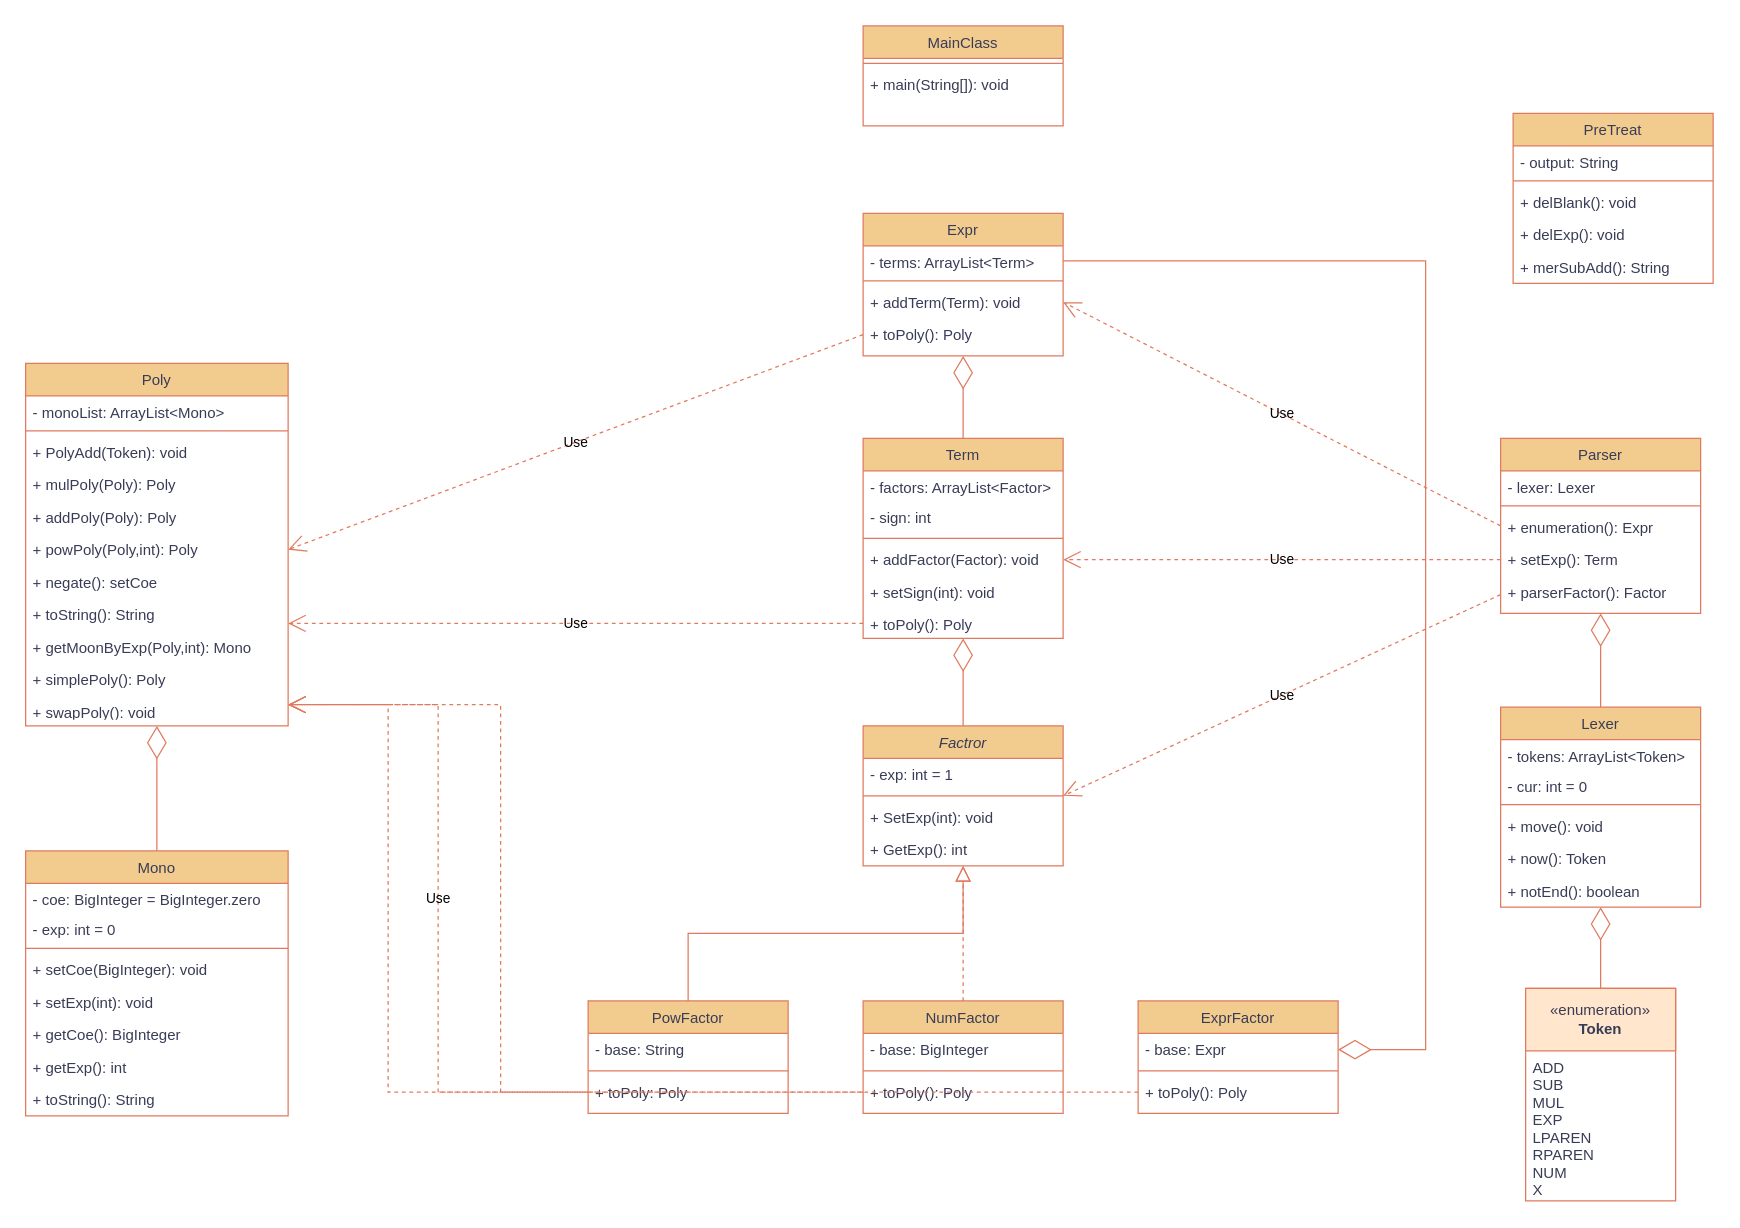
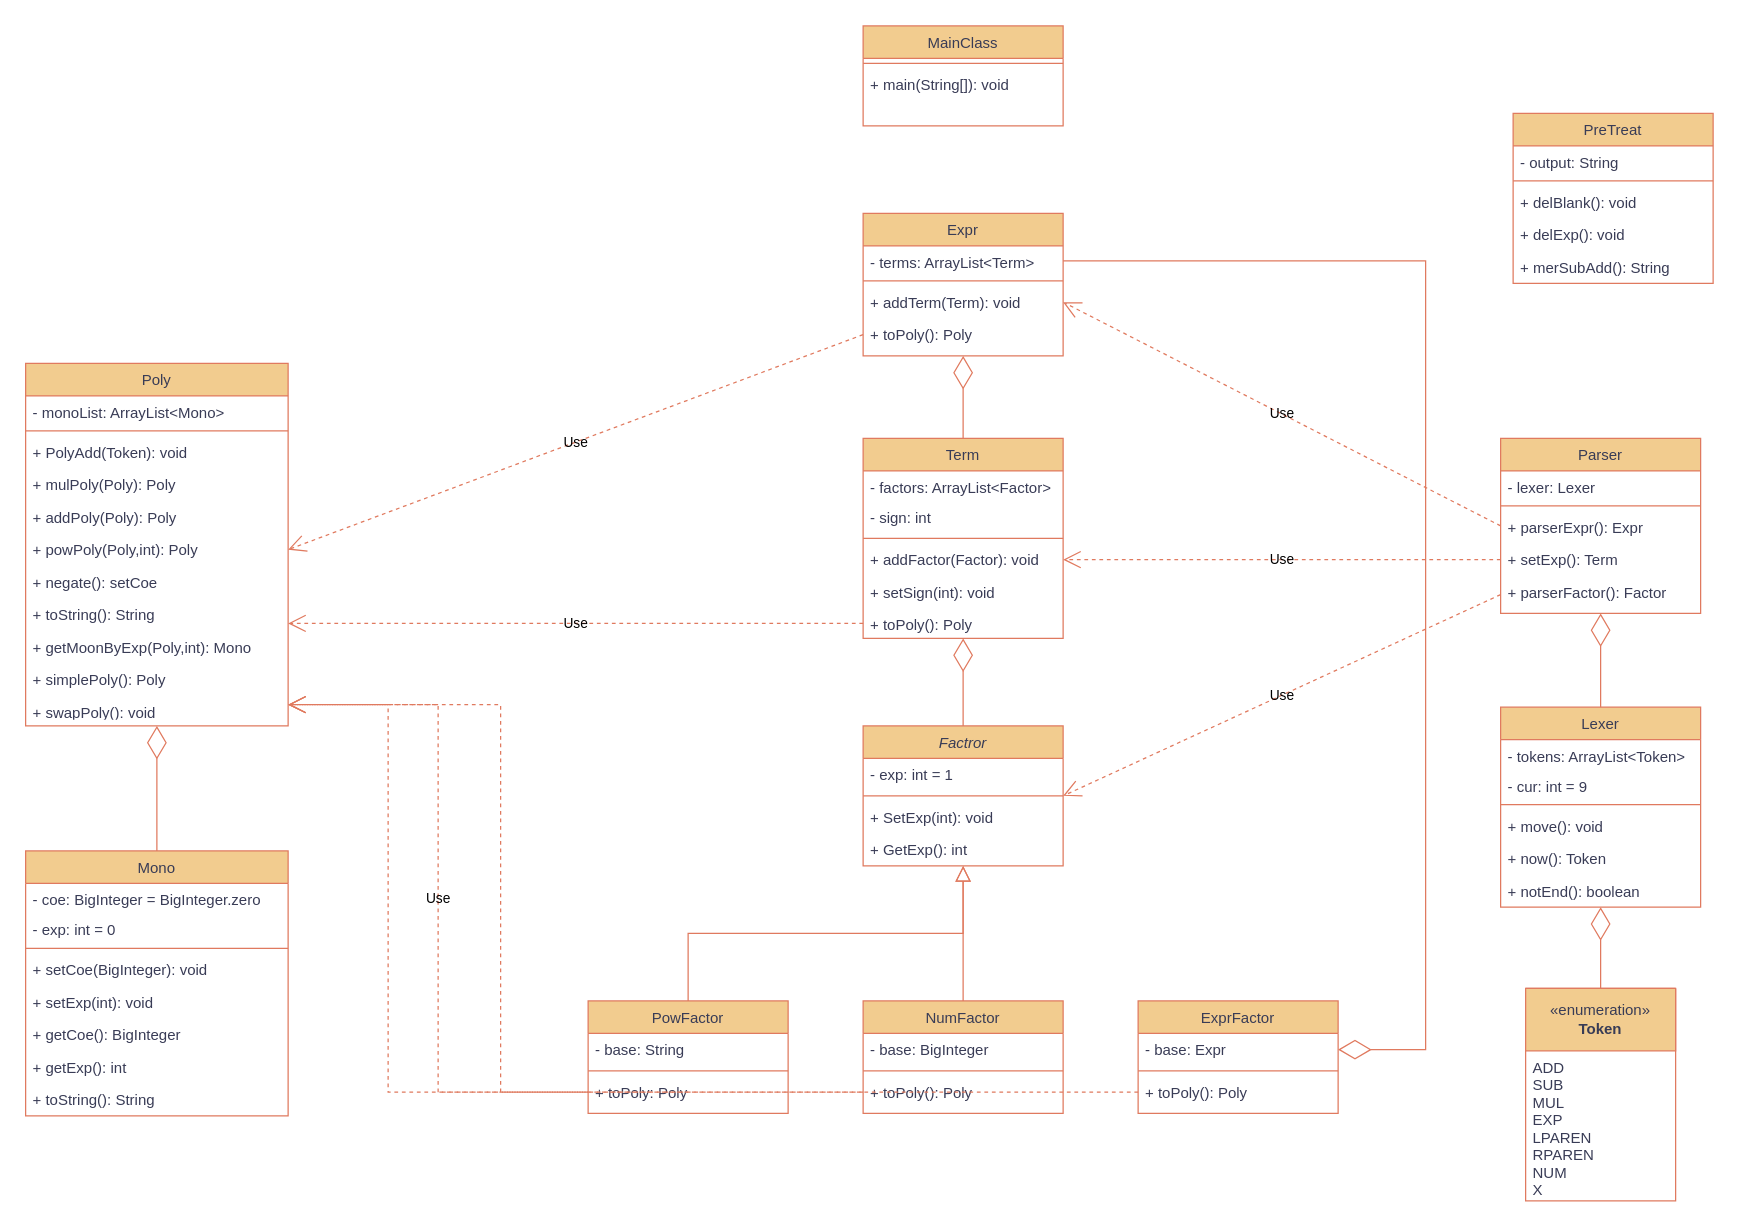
- <mxCell id="73" value="+ enumeration(): Expr" style="text;align=left;verticalAlign=top;spacingLeft=4;spacingRight=4;overflow=hidden;rotatable=0;points=[[0,0.5],[1,0.5]];portConstraint=eastwest;labelBackgroundColor=none;fontColor=#393C56;rounded=0;" parent="70" vertex="1"><mxGeometry y="58" width="160" height="26" as="geometry" /></mxCell>
+ <mxCell id="73" value="+ parserExpr(): Expr" style="text;align=left;verticalAlign=top;spacingLeft=4;spacingRight=4;overflow=hidden;rotatable=0;points=[[0,0.5],[1,0.5]];portConstraint=eastwest;labelBackgroundColor=none;fontColor=#393C56;rounded=0;" parent="70" vertex="1"><mxGeometry y="58" width="160" height="26" as="geometry" /></mxCell>
- <mxCell id="65" value="- cur: int = 0 " style="text;align=left;verticalAlign=top;spacingLeft=4;spacingRight=4;overflow=hidden;rotatable=0;points=[[0,0.5],[1,0.5]];portConstraint=eastwest;labelBackgroundColor=none;fontColor=#393C56;rounded=0;" parent="63" vertex="1"><mxGeometry y="50" width="160" height="24" as="geometry" /></mxCell>
+ <mxCell id="65" value="- cur: int = 9 " style="text;align=left;verticalAlign=top;spacingLeft=4;spacingRight=4;overflow=hidden;rotatable=0;points=[[0,0.5],[1,0.5]];portConstraint=eastwest;labelBackgroundColor=none;fontColor=#393C56;rounded=0;" parent="63" vertex="1"><mxGeometry y="50" width="160" height="24" as="geometry" /></mxCell>
- <mxCell id="16" style="edgeStyle=orthogonalEdgeStyle;rounded=0;orthogonalLoop=1;jettySize=auto;html=1;exitX=0.5;exitY=0;exitDx=0;exitDy=0;exitPerimeter=0;entryX=0.5;entryY=1;entryDx=0;entryDy=0;labelBackgroundColor=none;endArrow=block;endSize=10;endFill=0;shadow=0;strokeWidth=1;movable=1;resizable=1;rotatable=1;deletable=1;editable=1;locked=0;connectable=1;strokeColor=#E07A5F;fontColor=default;dashed=1;" parent="1" source="17" target="2" edge="1"><mxGeometry relative="1" as="geometry" /></mxCell>
+ <mxCell id="16" style="edgeStyle=orthogonalEdgeStyle;rounded=0;orthogonalLoop=1;jettySize=auto;html=1;exitX=0.5;exitY=0;exitDx=0;exitDy=0;exitPerimeter=0;entryX=0.5;entryY=1;entryDx=0;entryDy=0;labelBackgroundColor=none;endArrow=block;endSize=10;endFill=0;shadow=0;strokeWidth=1;movable=1;resizable=1;rotatable=1;deletable=1;editable=1;locked=0;connectable=1;strokeColor=#E07A5F;fontColor=default;" parent="1" source="17" target="2" edge="1"><mxGeometry relative="1" as="geometry" /></mxCell>
- <mxCell id="77" value="«enumeration»&lt;br&gt;&lt;b&gt;Token&lt;/b&gt;" style="html=1;whiteSpace=wrap;labelBackgroundColor=none;fillColor=#ffe6cc;strokeColor=#E07A5F;fontColor=#393C56;rounded=0;" parent="76" vertex="1"><mxGeometry width="120" height="50" as="geometry" /></mxCell>
+ <mxCell id="77" value="«enumeration»&lt;br&gt;&lt;b&gt;Token&lt;/b&gt;" style="html=1;whiteSpace=wrap;labelBackgroundColor=none;fillColor=#F2CC8F;strokeColor=#E07A5F;fontColor=#393C56;rounded=0;" parent="76" vertex="1"><mxGeometry width="120" height="50" as="geometry" /></mxCell>
